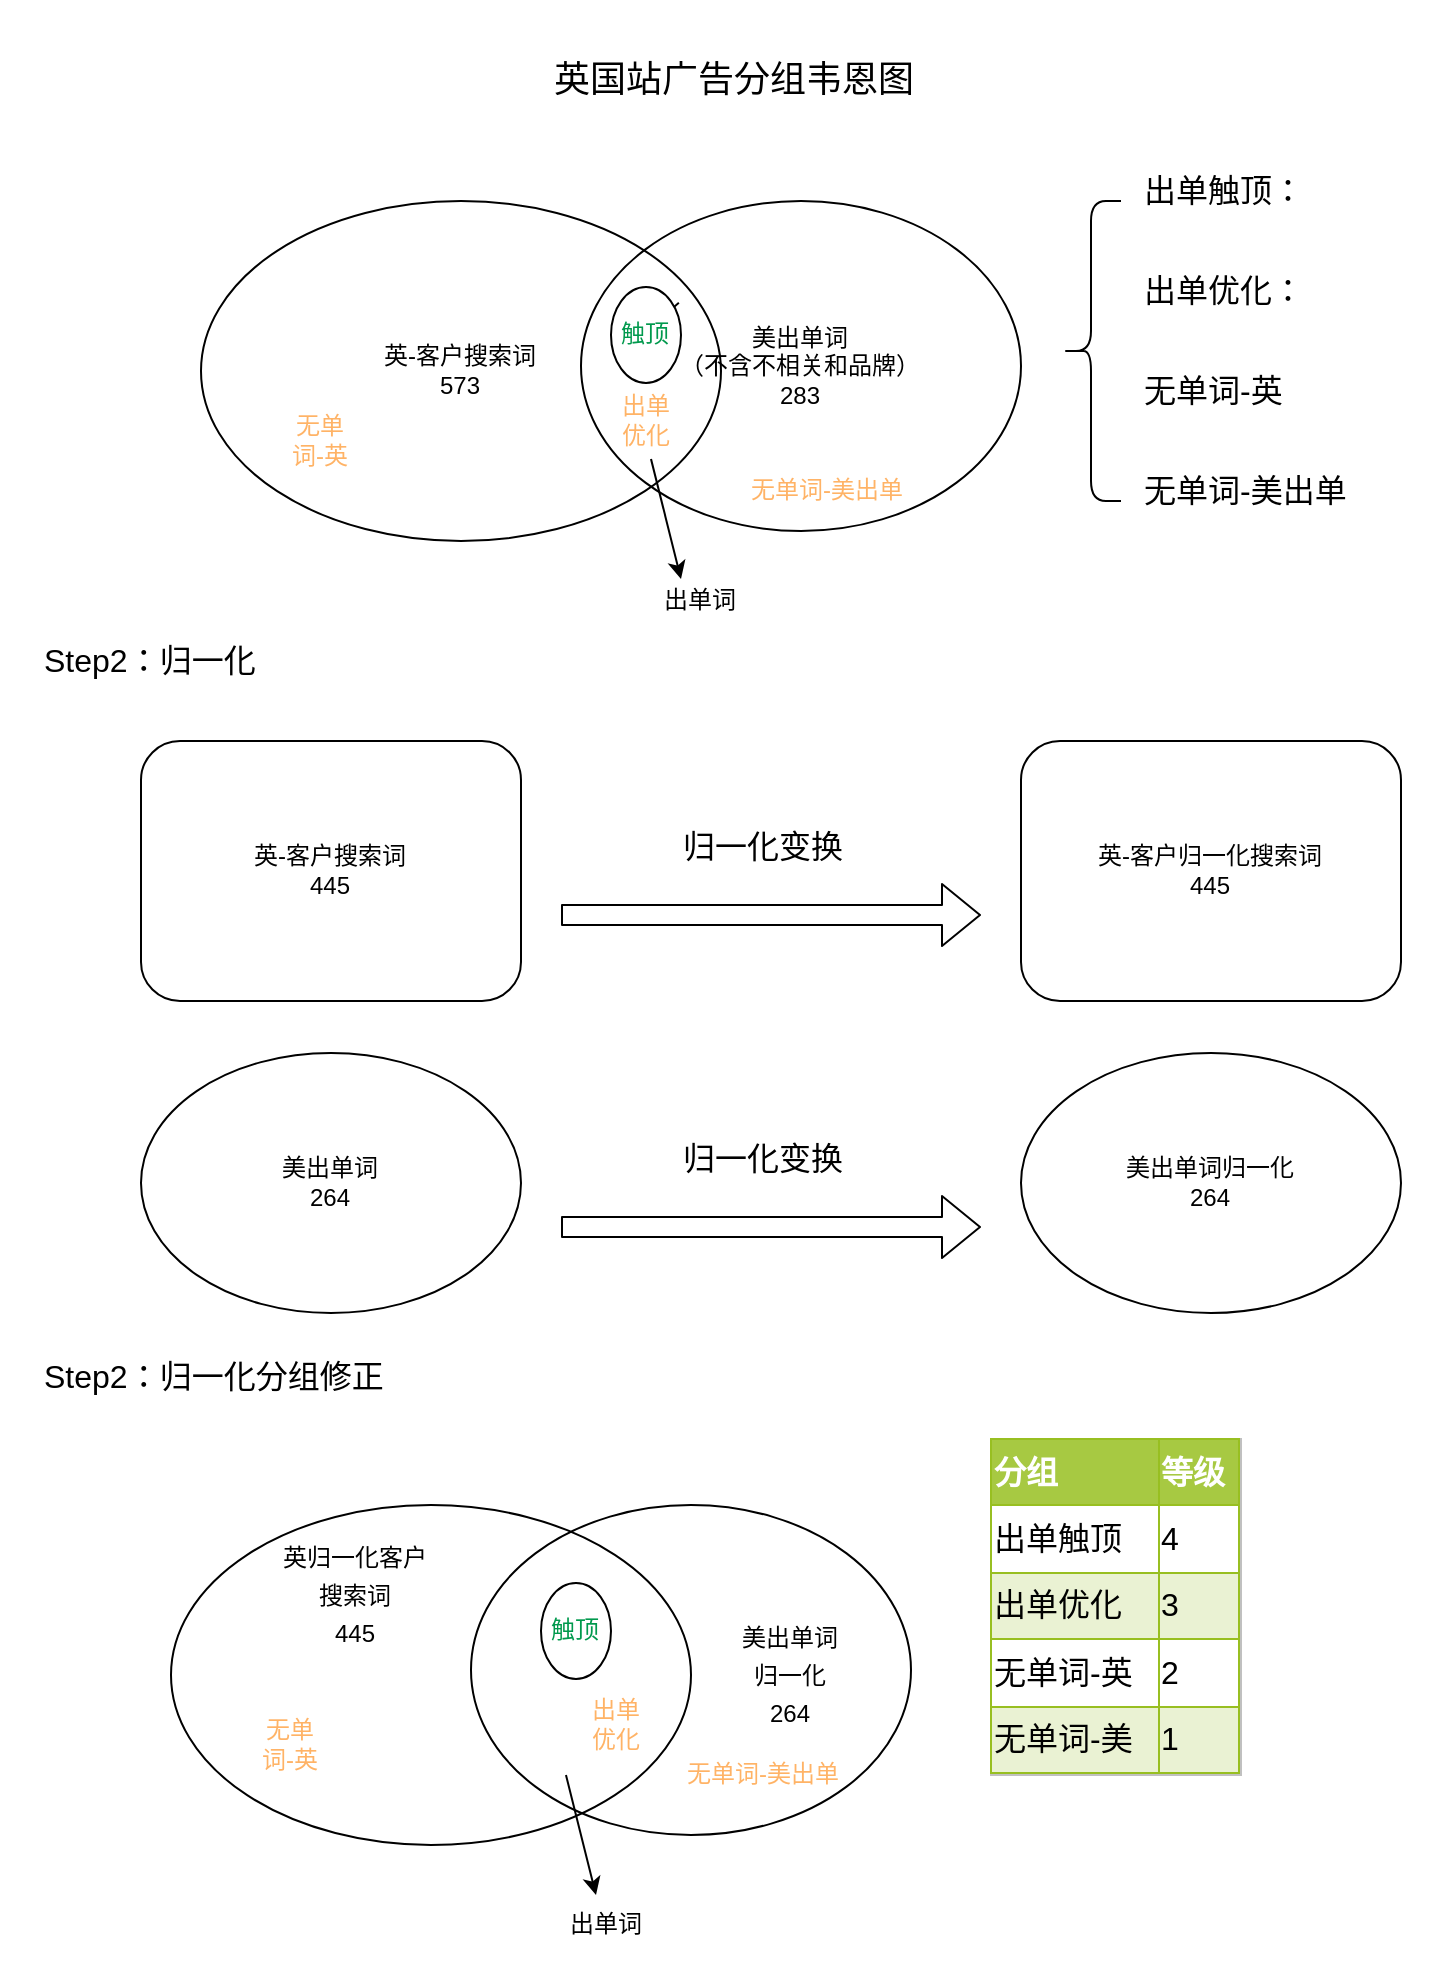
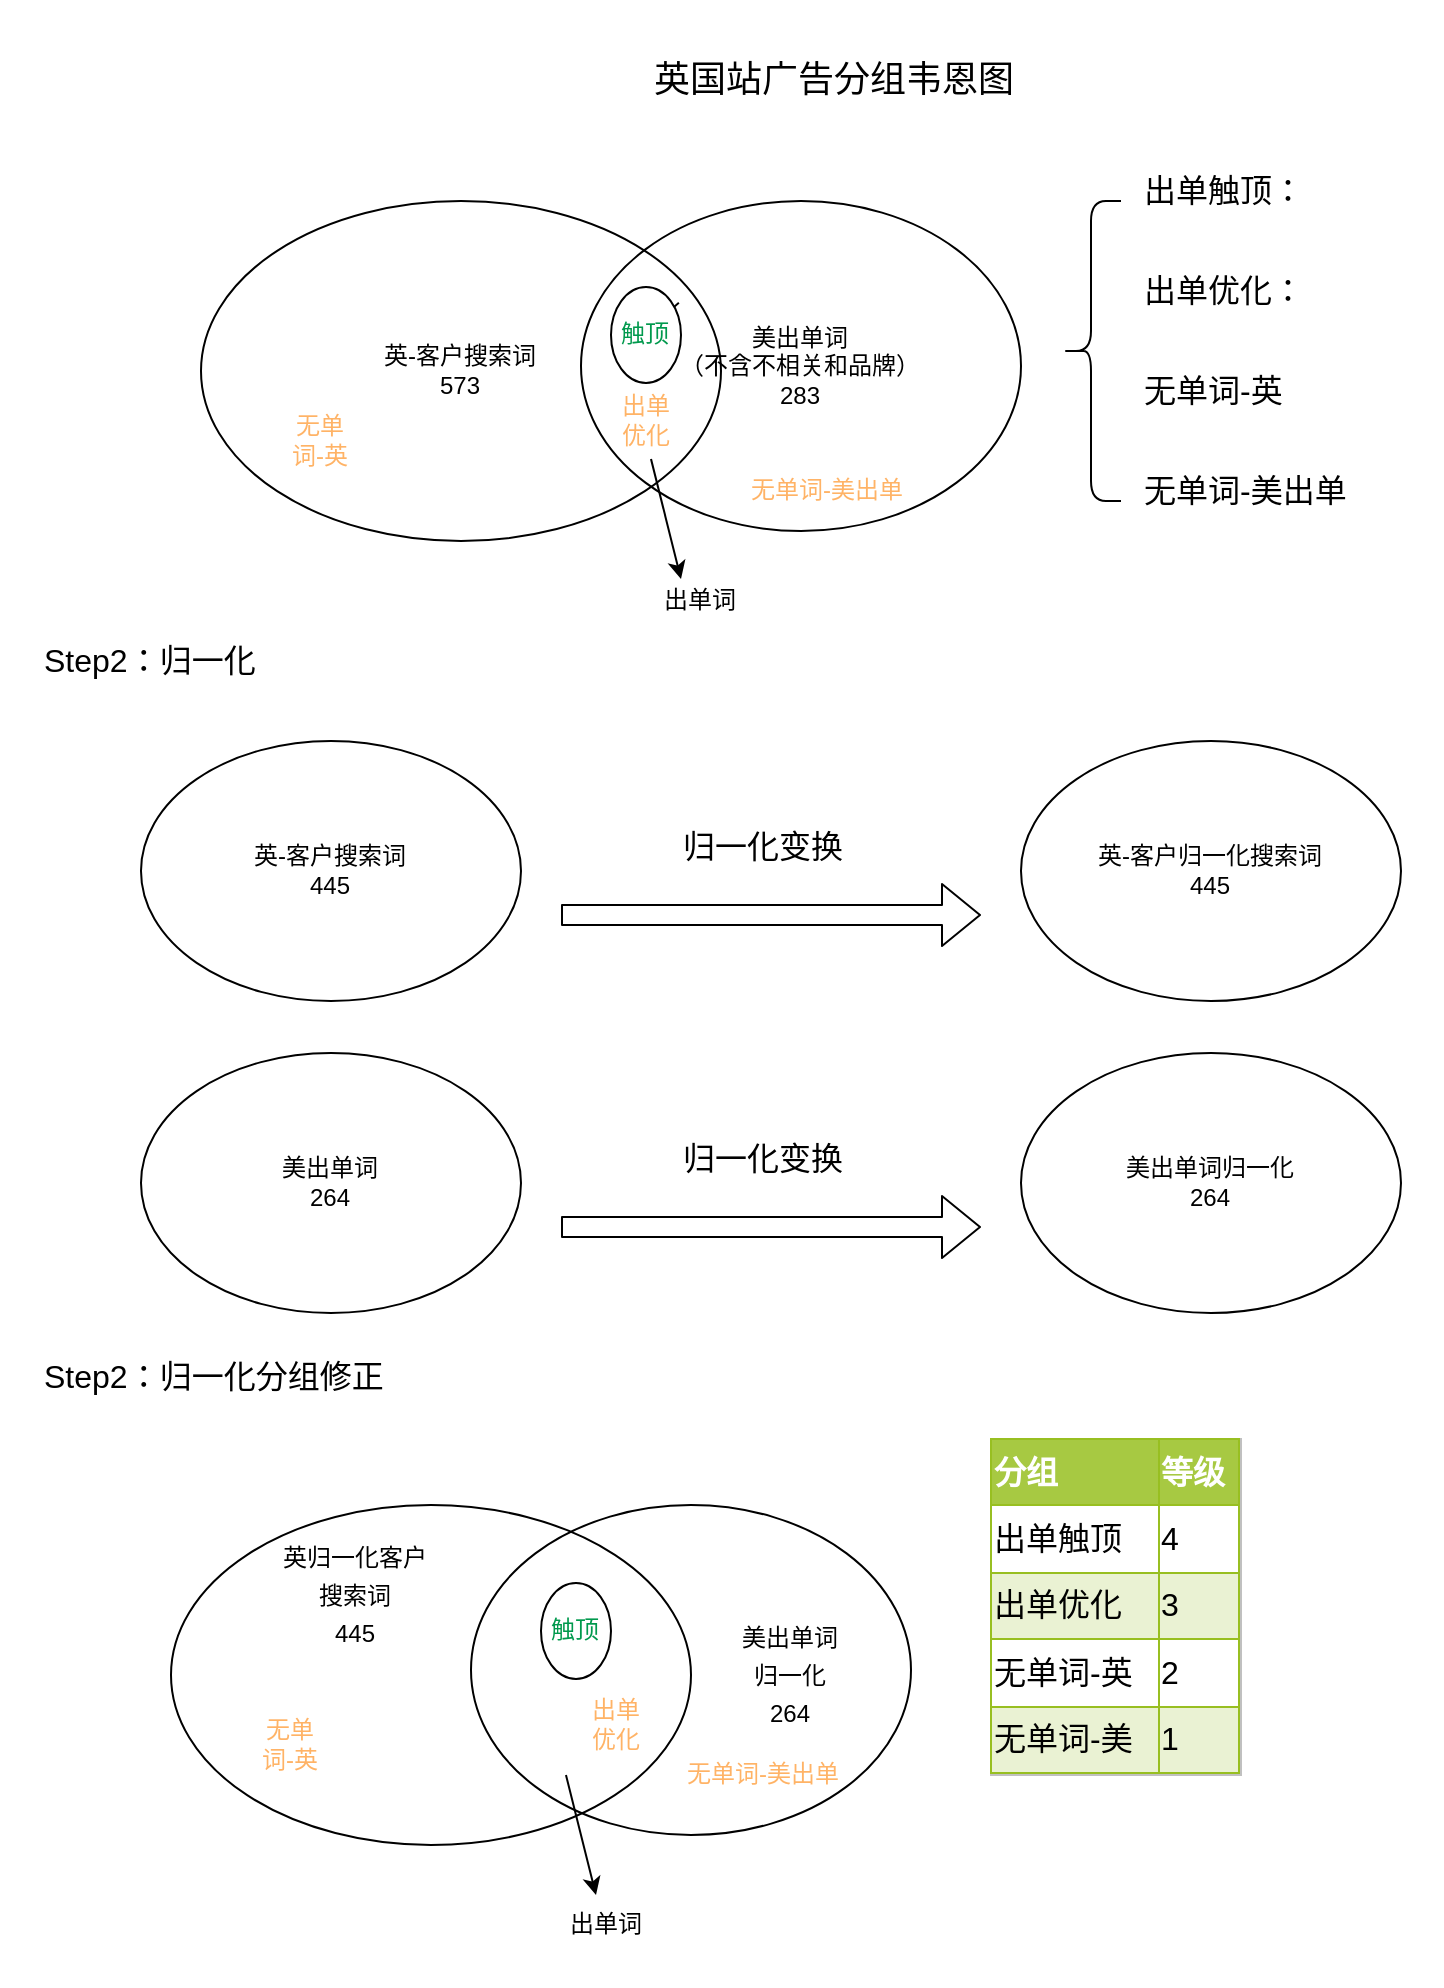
- <mxCell id="9" value="&lt;font style=&quot;font-size: 18px&quot; color=&quot;#000000&quot;&gt;英国站广告分组韦恩图&lt;/font&gt;" style="text;html=1;strokeColor=none;fillColor=none;align=left;verticalAlign=middle;whiteSpace=wrap;rounded=0;fontColor=#FFB366;" parent="1" vertex="1"><mxGeometry x="275" y="20" width="200" height="40" as="geometry" /></mxCell>
+ <mxCell id="9" value="&lt;font style=&quot;font-size: 18px&quot; color=&quot;#000000&quot;&gt;英国站广告分组韦恩图&lt;/font&gt;" style="text;html=1;strokeColor=none;fillColor=none;align=left;verticalAlign=middle;whiteSpace=wrap;rounded=0;fontColor=#FFB366;" parent="1" vertex="1"><mxGeometry x="325" width="200" height="40" as="geometry" y="20" /></mxCell>
- <mxCell id="13" value="英-客户搜索词&lt;br&gt;445&lt;br&gt;" style="whiteSpace=wrap;html=1;rounded=1;" parent="1" vertex="1"><mxGeometry x="70" y="370" width="190" height="130" as="geometry" /></mxCell>
+ <mxCell id="13" value="英-客户搜索词&lt;br&gt;445&lt;br&gt;" style="ellipse;whiteSpace=wrap;html=1;" parent="1" vertex="1"><mxGeometry x="70" y="370" width="190" height="130" as="geometry" /></mxCell>
- <mxCell id="16" value="英-客户归一化搜索词&lt;br&gt;445&lt;br&gt;" style="whiteSpace=wrap;html=1;rounded=1;" parent="1" vertex="1"><mxGeometry x="510" y="370" width="190" height="130" as="geometry" /></mxCell>
+ <mxCell id="16" value="英-客户归一化搜索词&lt;br&gt;445&lt;br&gt;" style="ellipse;whiteSpace=wrap;html=1;" parent="1" vertex="1"><mxGeometry x="510" y="370" width="190" height="130" as="geometry" /></mxCell>
